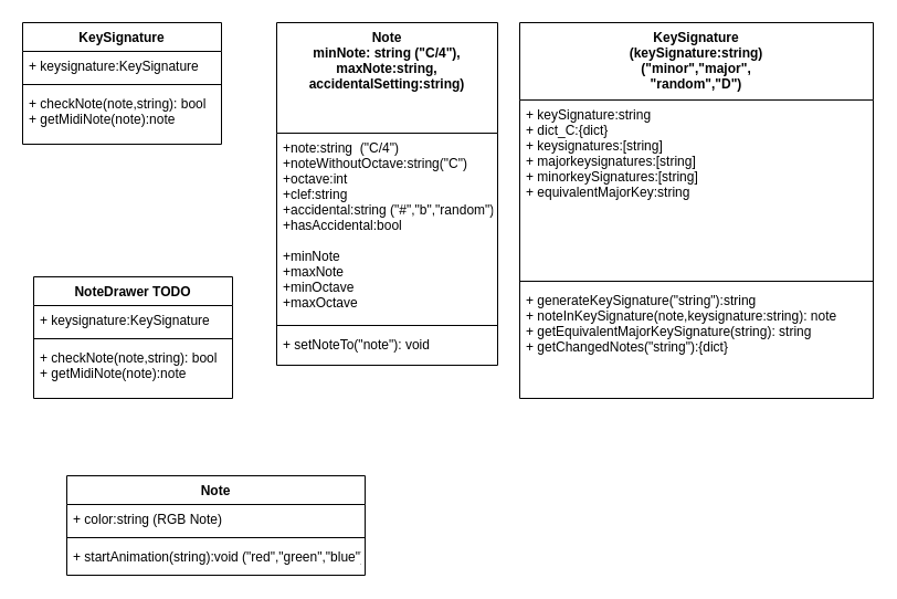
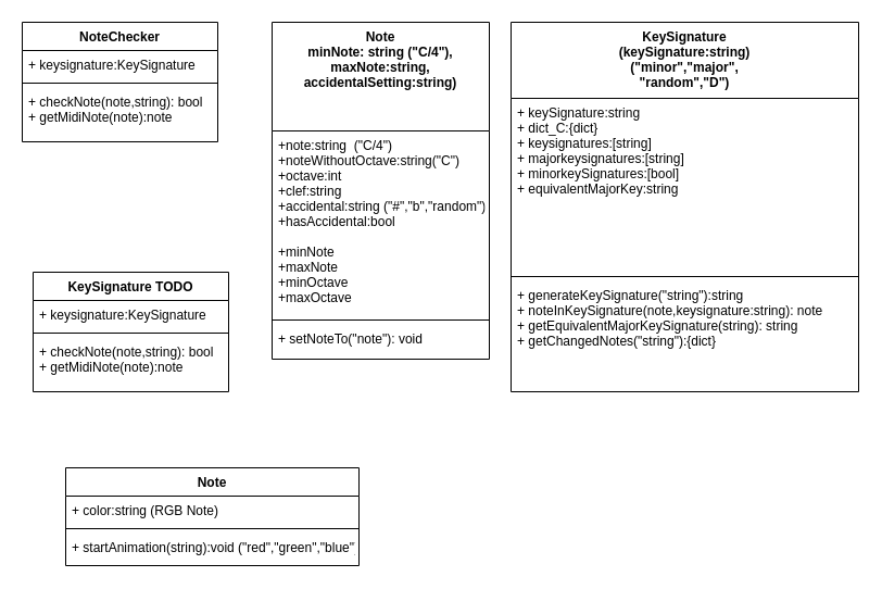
- <mxCell id="10" value="KeySignature" style="swimlane;fontStyle=1;align=center;verticalAlign=top;childLayout=stackLayout;horizontal=1;startSize=26;horizontalStack=0;resizeParent=1;resizeParentMax=0;resizeLast=0;collapsible=1;marginBottom=0;" parent="1" vertex="1"><mxGeometry x="20" y="20" width="180" height="110" as="geometry" /></mxCell>
+ <mxCell id="10" value="NoteChecker" style="swimlane;fontStyle=1;align=center;verticalAlign=top;childLayout=stackLayout;horizontal=1;startSize=26;horizontalStack=0;resizeParent=1;resizeParentMax=0;resizeLast=0;collapsible=1;marginBottom=0;" parent="1" vertex="1"><mxGeometry x="20" y="20" width="180" height="110" as="geometry" /></mxCell>
- <mxCell id="7" value="+ keySignature:string&#10;+ dict_C:{dict}&#10;+ keysignatures:[string]&#10;+ majorkeysignatures:[string]&#10;+ minorkeySignatures:[string]&#10;+ equivalentMajorKey:string&#10;" style="text;strokeColor=none;fillColor=none;align=left;verticalAlign=top;spacingLeft=4;spacingRight=4;overflow=hidden;rotatable=0;points=[[0,0.5],[1,0.5]];portConstraint=eastwest;" parent="6" vertex="1"><mxGeometry y="70" width="320" height="160" as="geometry" /></mxCell>
+ <mxCell id="7" value="+ keySignature:string&#10;+ dict_C:{dict}&#10;+ keysignatures:[string]&#10;+ majorkeysignatures:[string]&#10;+ minorkeySignatures:[bool]&#10;+ equivalentMajorKey:string&#10;" style="text;strokeColor=none;fillColor=none;align=left;verticalAlign=top;spacingLeft=4;spacingRight=4;overflow=hidden;rotatable=0;points=[[0,0.5],[1,0.5]];portConstraint=eastwest;" parent="6" vertex="1"><mxGeometry y="70" width="320" height="160" as="geometry" /></mxCell>
- <mxCell id="14" value="NoteDrawer TODO" style="swimlane;fontStyle=1;align=center;verticalAlign=top;childLayout=stackLayout;horizontal=1;startSize=26;horizontalStack=0;resizeParent=1;resizeParentMax=0;resizeLast=0;collapsible=1;marginBottom=0;" parent="1" vertex="1"><mxGeometry x="30" y="250" width="180" height="110" as="geometry" /></mxCell>
+ <mxCell id="14" value="KeySignature TODO" style="swimlane;fontStyle=1;align=center;verticalAlign=top;childLayout=stackLayout;horizontal=1;startSize=26;horizontalStack=0;resizeParent=1;resizeParentMax=0;resizeLast=0;collapsible=1;marginBottom=0;" parent="1" vertex="1"><mxGeometry x="30" y="250" width="180" height="110" as="geometry" /></mxCell>
